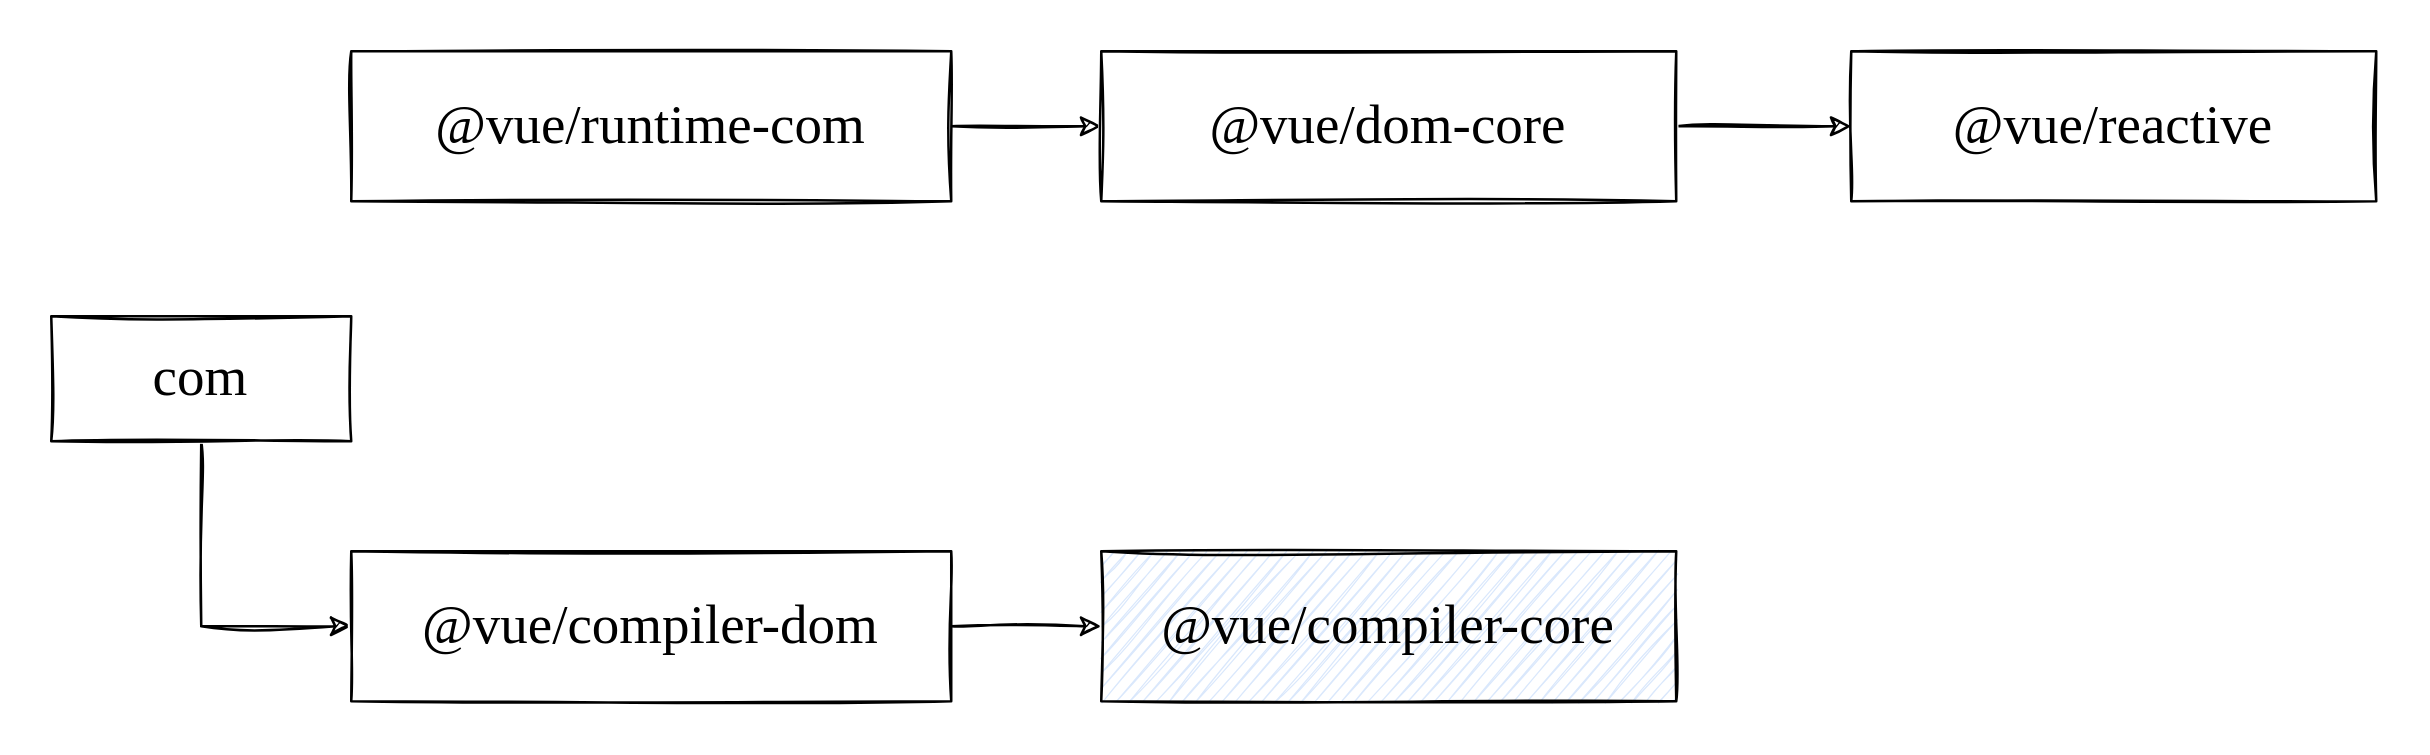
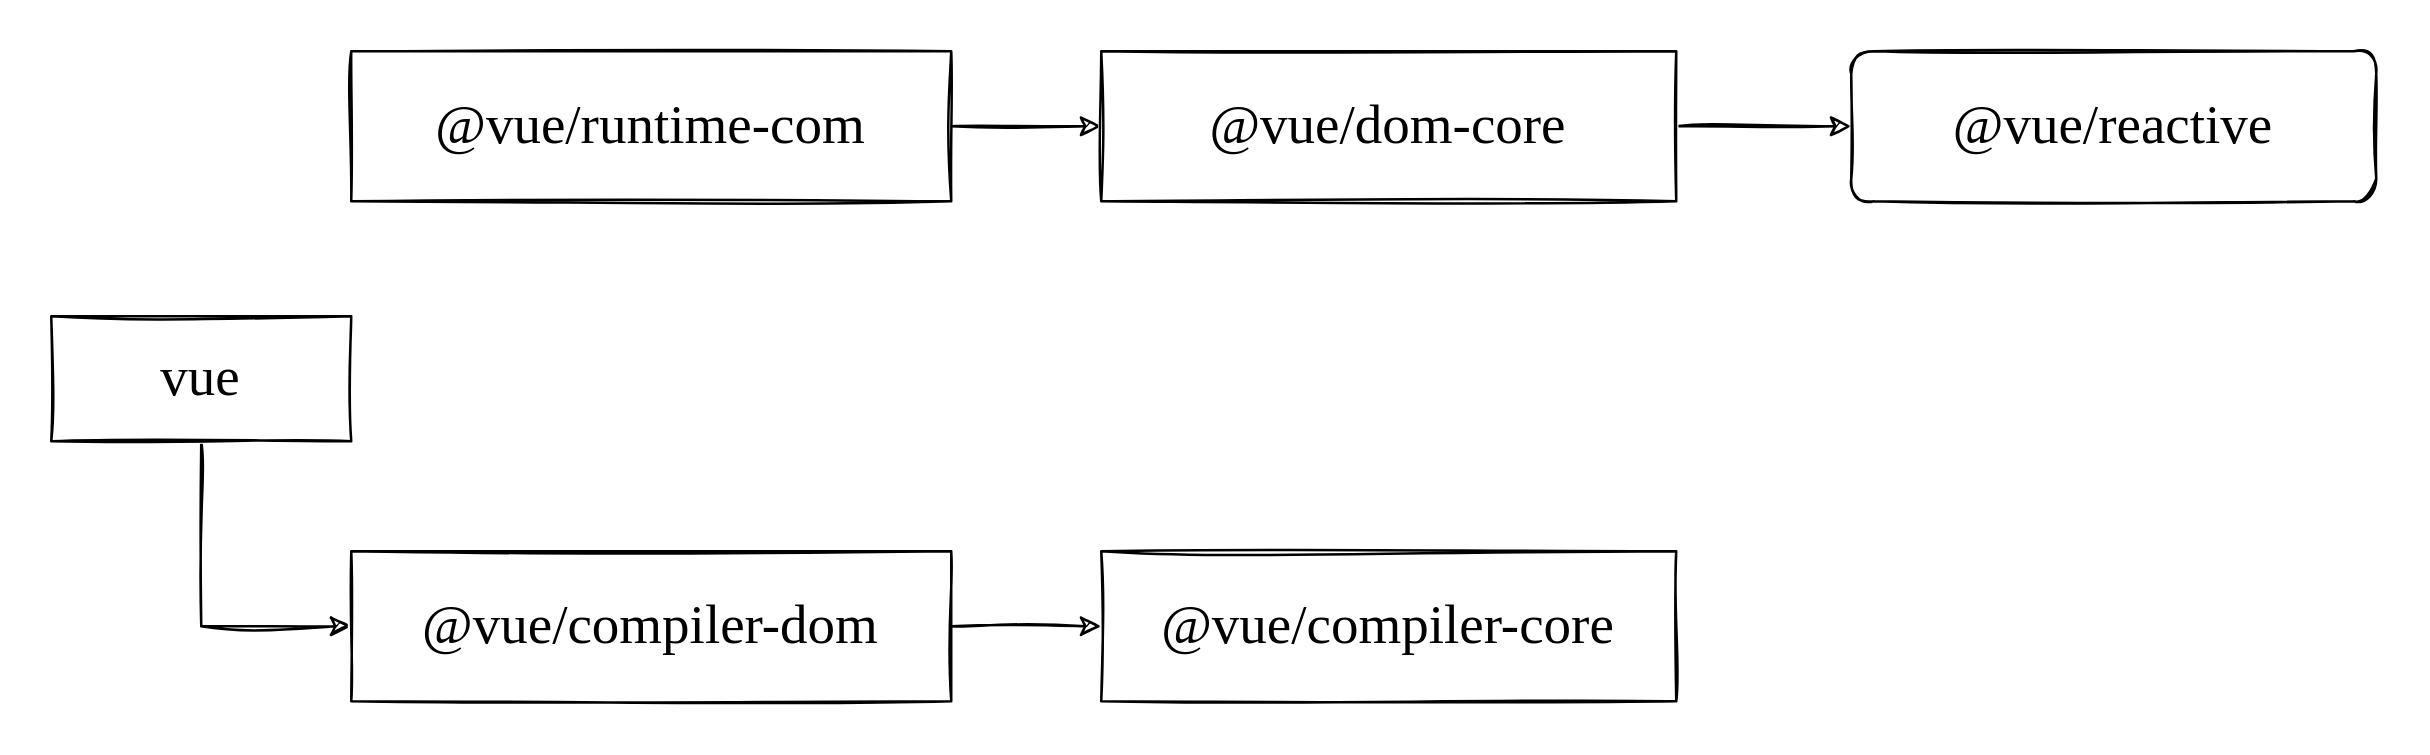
- <mxCell id="5" value="@vue/reactive" style="rounded=0;whiteSpace=wrap;html=1;fontFamily=Comic Sans MS;sketch=1;fontSize=22;" vertex="1" parent="1"><mxGeometry x="740" y="20" width="210" height="60" as="geometry" /></mxCell>
+ <mxCell id="5" value="@vue/reactive" style="whiteSpace=wrap;html=1;fontFamily=Comic Sans MS;sketch=1;fontSize=22;rounded=1;" vertex="1" parent="1"><mxGeometry x="740" y="20" width="210" height="60" as="geometry" /></mxCell>
- <mxCell id="3" value="com" style="rounded=0;whiteSpace=wrap;html=1;fontFamily=Comic Sans MS;sketch=1;fontSize=22;" parent="1" vertex="1"><mxGeometry x="20" y="126" width="120" height="50" as="geometry" /></mxCell>
+ <mxCell id="3" value="vue" style="rounded=0;whiteSpace=wrap;html=1;fontFamily=Comic Sans MS;sketch=1;fontSize=22;" parent="1" vertex="1"><mxGeometry x="20" y="126" width="120" height="50" as="geometry" /></mxCell>
- <mxCell id="6" value="@vue/compiler-core" style="rounded=0;whiteSpace=wrap;html=1;fontFamily=Comic Sans MS;sketch=1;fontSize=22;fillColor=#dae8fc;" vertex="1" parent="1"><mxGeometry x="440" y="220" width="230" height="60" as="geometry" /></mxCell>
+ <mxCell id="6" value="@vue/compiler-core" style="rounded=0;whiteSpace=wrap;html=1;fontFamily=Comic Sans MS;sketch=1;fontSize=22;" vertex="1" parent="1"><mxGeometry x="440" y="220" width="230" height="60" as="geometry" /></mxCell>
